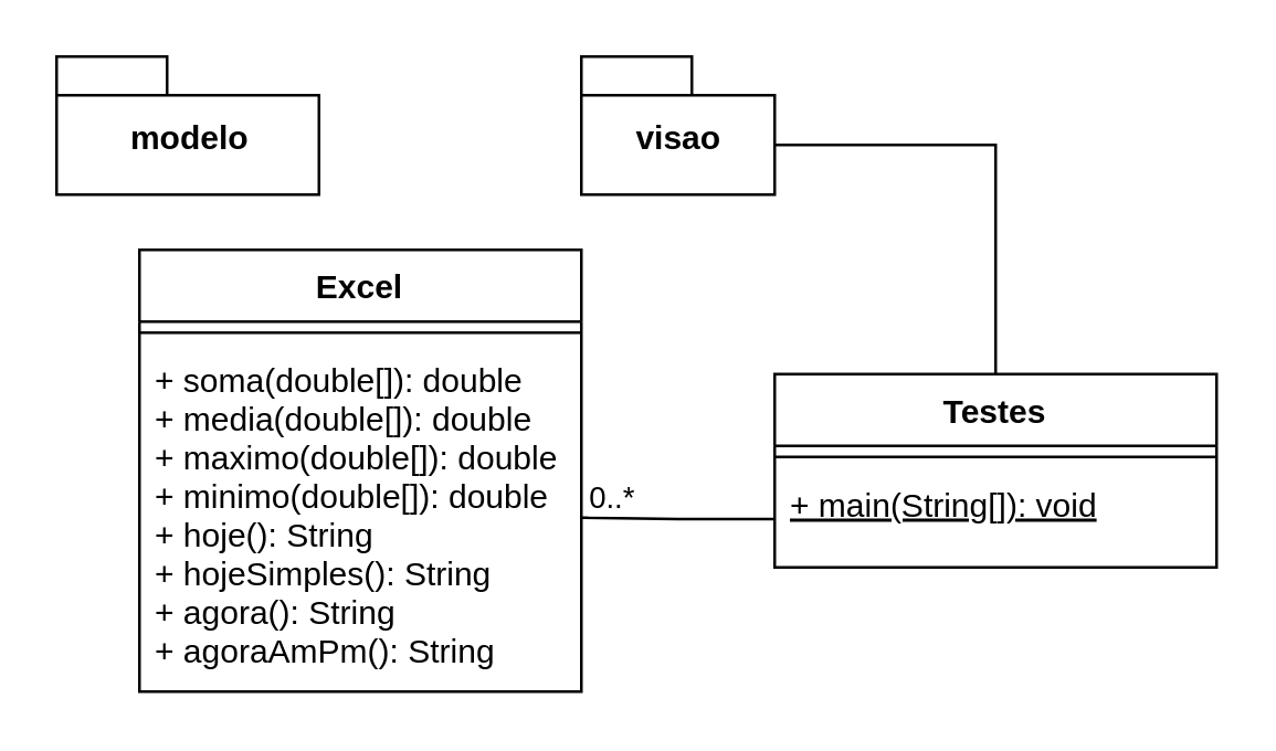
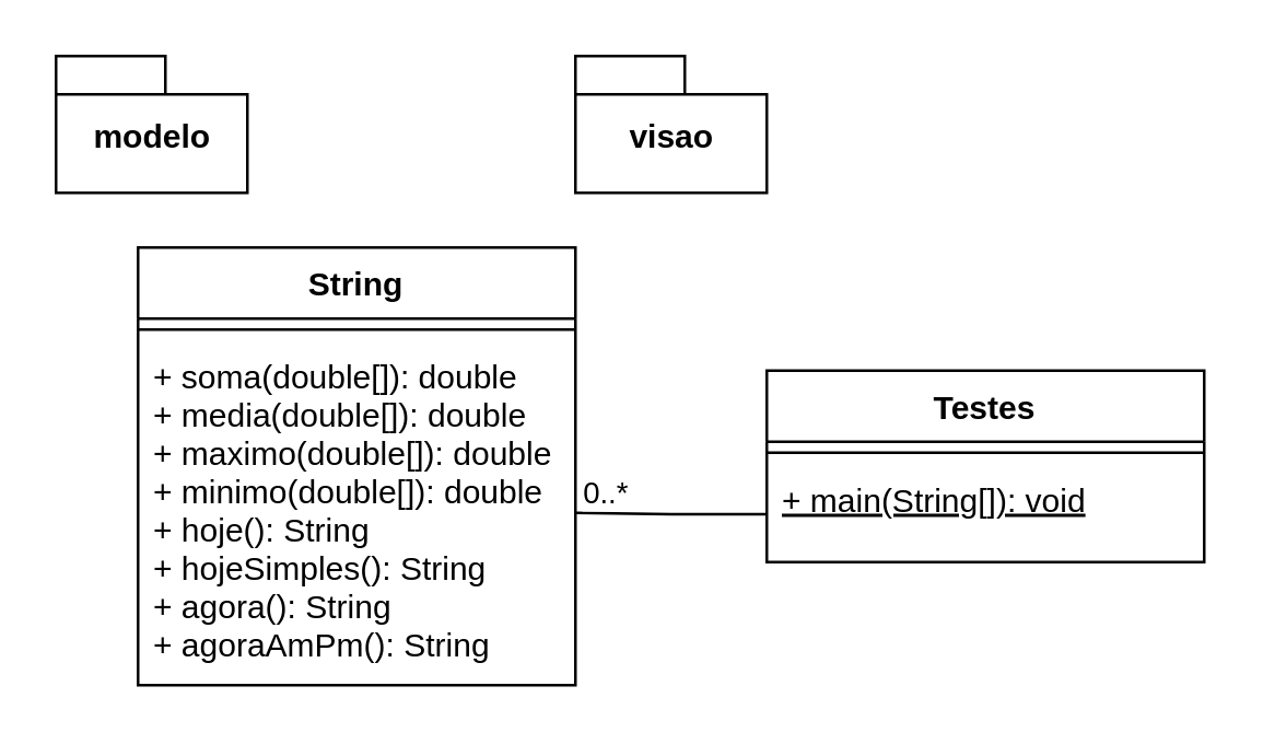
- <mxCell id="5" value="modelo" style="shape=folder;fontStyle=1;spacingTop=10;tabWidth=40;tabHeight=14;tabPosition=left;html=1;" vertex="1" parent="1"><mxGeometry x="20" y="20" width="95" height="50" as="geometry" /></mxCell>
+ <mxCell id="5" value="modelo" style="shape=folder;fontStyle=1;spacingTop=10;tabWidth=40;tabHeight=14;tabPosition=left;html=1;" vertex="1" parent="1"><mxGeometry x="20" y="20" width="70" height="50" as="geometry" /></mxCell>
- <mxCell id="6" style="edgeStyle=orthogonalEdgeStyle;rounded=0;orthogonalLoop=1;jettySize=auto;html=1;exitX=0;exitY=0;exitDx=70;exitDy=32;exitPerimeter=0;endArrow=none;endFill=0;" edge="1" parent="1" source="7" target="9"><mxGeometry relative="1" as="geometry" /></mxCell>
- <mxCell id="2" value="Excel" style="swimlane;fontStyle=1;align=center;verticalAlign=top;childLayout=stackLayout;horizontal=1;startSize=26;horizontalStack=0;resizeParent=1;resizeParentMax=0;resizeLast=0;collapsible=1;marginBottom=0;" vertex="1" parent="1"><mxGeometry x="50" y="90" width="160" height="160" as="geometry" /></mxCell>
+ <mxCell id="2" value="String" style="swimlane;fontStyle=1;align=center;verticalAlign=top;childLayout=stackLayout;horizontal=1;startSize=26;horizontalStack=0;resizeParent=1;resizeParentMax=0;resizeLast=0;collapsible=1;marginBottom=0;" vertex="1" parent="1"><mxGeometry x="50" y="90" width="160" height="160" as="geometry" /></mxCell>
